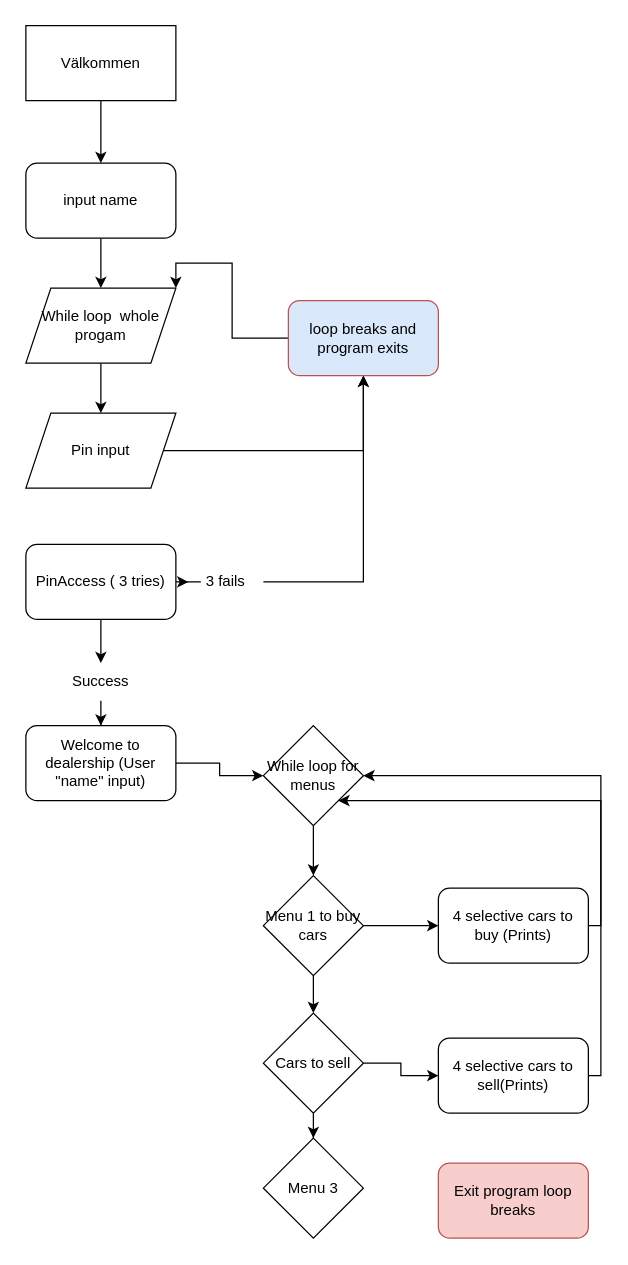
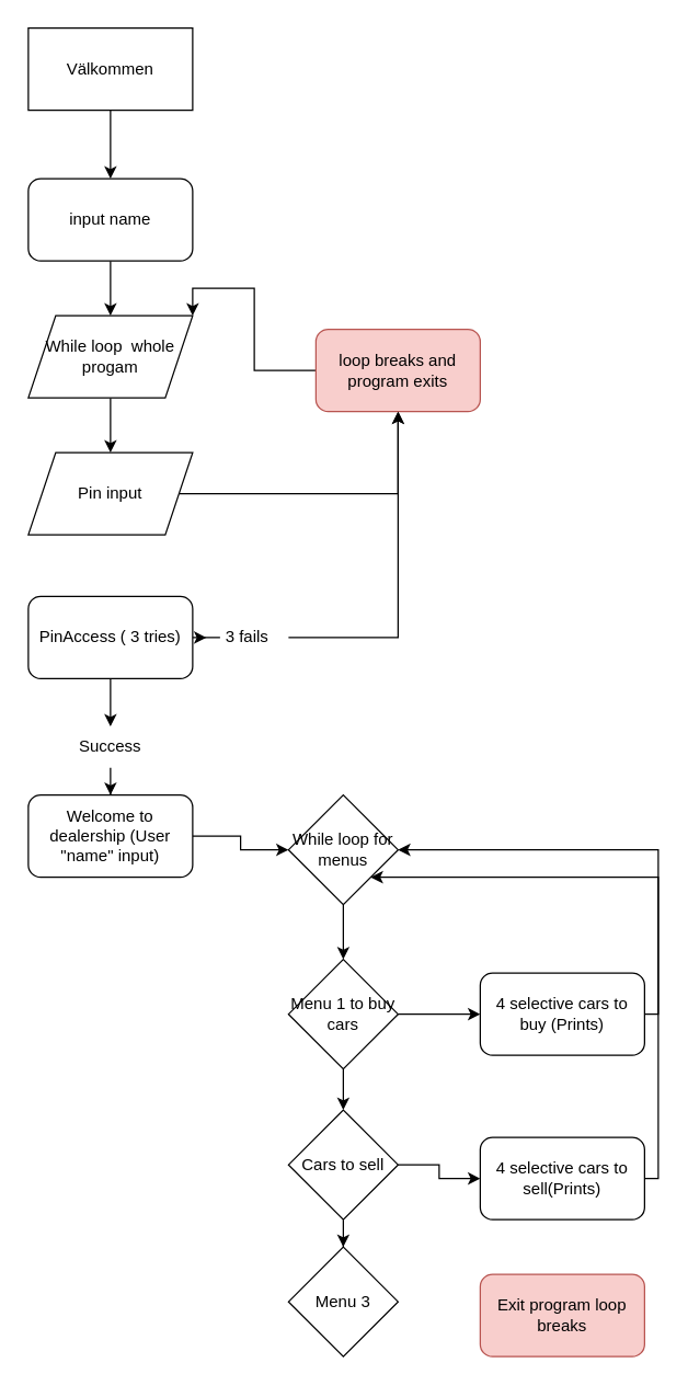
- <mxCell id="14" value="loop breaks and program exits" style="rounded=1;whiteSpace=wrap;html=1;fillColor=#dae8fc;strokeColor=#b85450;" vertex="1" parent="1"><mxGeometry x="230" y="240" width="120" height="60" as="geometry" /></mxCell>
+ <mxCell id="14" value="loop breaks and program exits" style="rounded=1;whiteSpace=wrap;html=1;fillColor=#f8cecc;strokeColor=#b85450;" vertex="1" parent="1"><mxGeometry x="230" y="240" width="120" height="60" as="geometry" /></mxCell>
